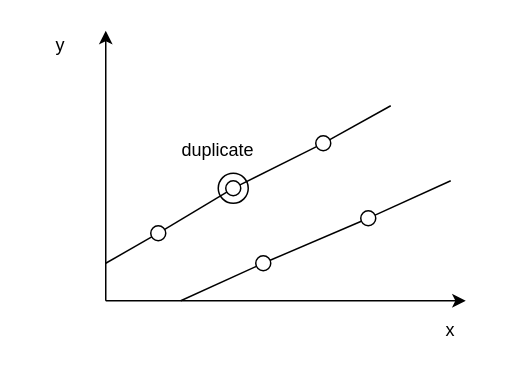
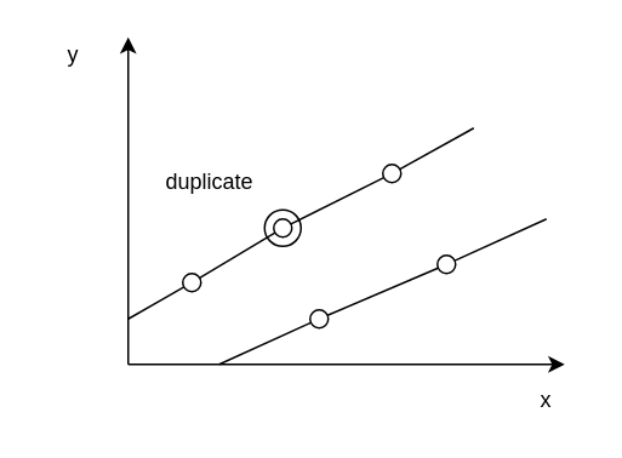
- <mxCell id="17" value="duplicate" style="text;html=1;strokeColor=none;fillColor=none;align=center;verticalAlign=middle;whiteSpace=wrap;rounded=0;" vertex="1" parent="1"><mxGeometry x="125" y="90" width="40" height="20" as="geometry" /></mxCell>
+ <mxCell id="17" value="duplicate" style="text;html=1;strokeColor=none;fillColor=none;align=center;verticalAlign=middle;whiteSpace=wrap;rounded=0;" vertex="1" parent="1"><mxGeometry x="95" y="90" width="40" height="20" as="geometry" /></mxCell>
